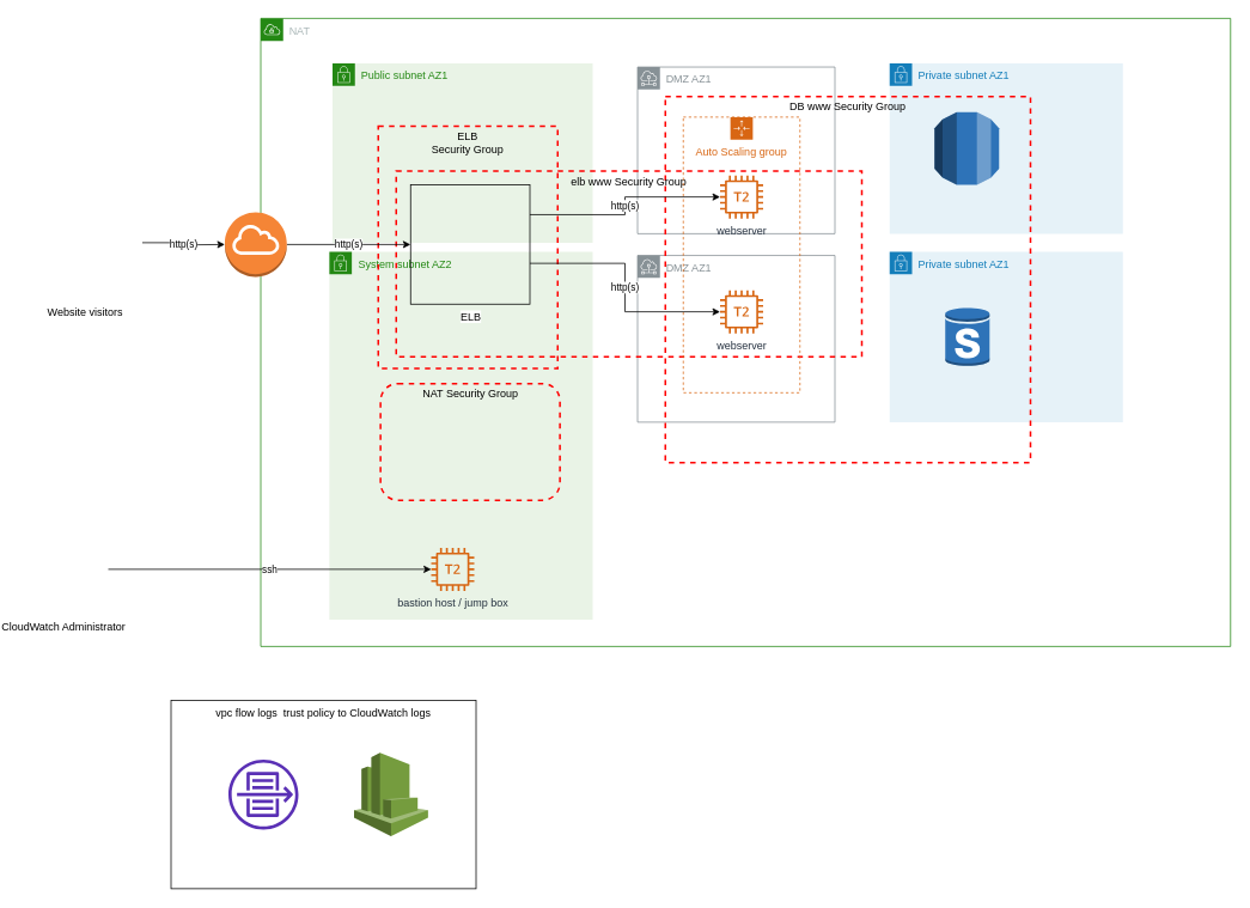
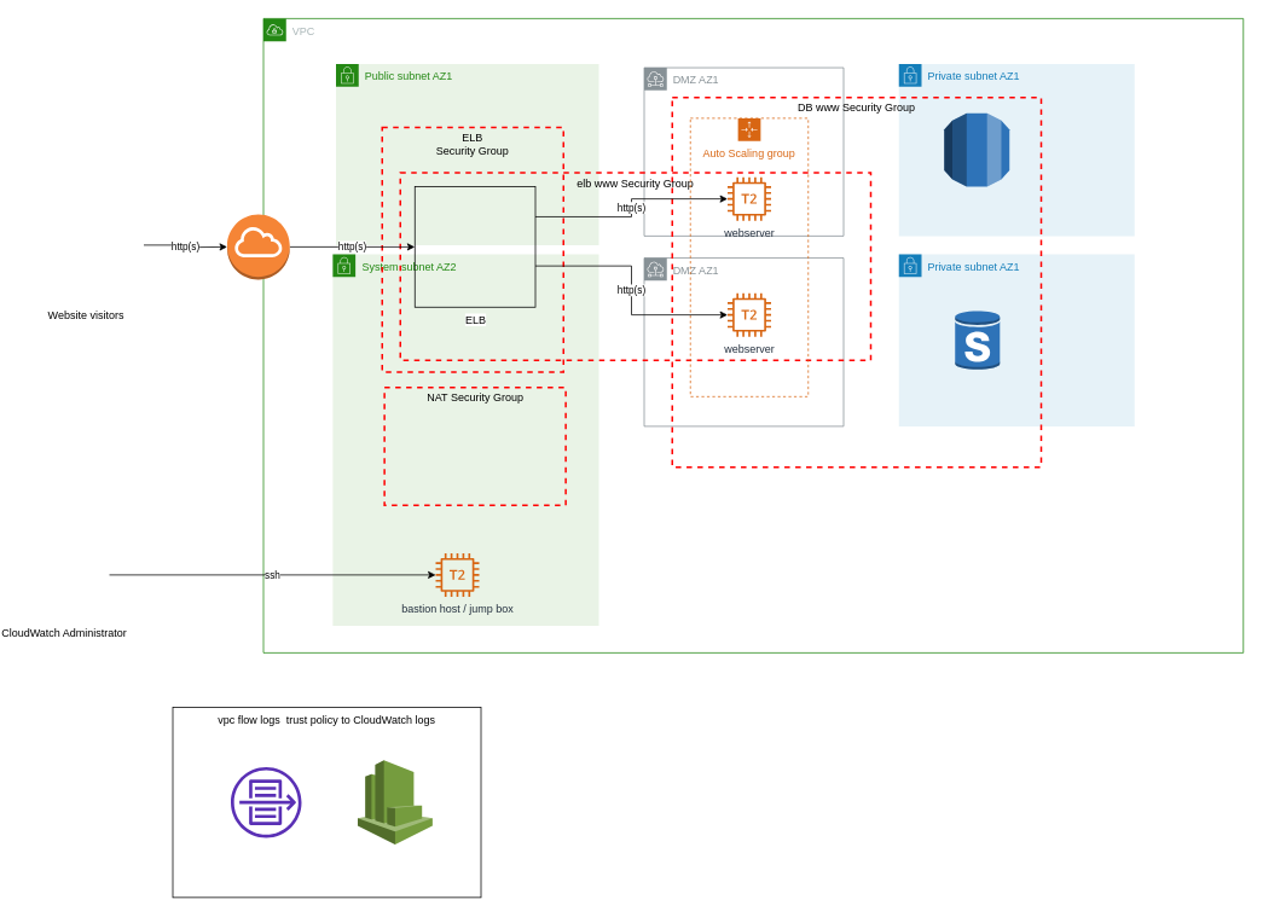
- <mxCell id="2" value="NAT" style="points=[[0,0],[0.25,0],[0.5,0],[0.75,0],[1,0],[1,0.25],[1,0.5],[1,0.75],[1,1],[0.75,1],[0.5,1],[0.25,1],[0,1],[0,0.75],[0,0.5],[0,0.25]];outlineConnect=0;gradientColor=none;html=1;whiteSpace=wrap;fontSize=12;fontStyle=0;shape=mxgraph.aws4.group;grIcon=mxgraph.aws4.group_vpc;strokeColor=#248814;fillColor=none;verticalAlign=top;align=left;spacingLeft=30;fontColor=#AAB7B8;dashed=0;" vertex="1" parent="1"><mxGeometry x="290" y="20" width="1081" height="700" as="geometry" /></mxCell>
+ <mxCell id="2" value="VPC" style="points=[[0,0],[0.25,0],[0.5,0],[0.75,0],[1,0],[1,0.25],[1,0.5],[1,0.75],[1,1],[0.75,1],[0.5,1],[0.25,1],[0,1],[0,0.75],[0,0.5],[0,0.25]];outlineConnect=0;gradientColor=none;html=1;whiteSpace=wrap;fontSize=12;fontStyle=0;shape=mxgraph.aws4.group;grIcon=mxgraph.aws4.group_vpc;strokeColor=#248814;fillColor=none;verticalAlign=top;align=left;spacingLeft=30;fontColor=#AAB7B8;dashed=0;" vertex="1" parent="1"><mxGeometry x="290" y="20" width="1081" height="700" as="geometry" /></mxCell>
- <mxCell id="10" value="NAT Security Group" style="fontStyle=0;verticalAlign=top;align=center;spacingTop=-2;fillColor=none;whiteSpace=wrap;html=1;strokeColor=#FF0000;strokeWidth=2;dashed=1;container=1;collapsible=0;rounded=1;" vertex="1" parent="1"><mxGeometry x="423.5" y="427" width="200" height="130" as="geometry" /></mxCell>
+ <mxCell id="10" value="NAT Security Group" style="fontStyle=0;verticalAlign=top;align=center;spacingTop=-2;fillColor=none;rounded=0;whiteSpace=wrap;html=1;strokeColor=#FF0000;strokeWidth=2;dashed=1;container=1;collapsible=0;" vertex="1" parent="1"><mxGeometry x="423.5" y="427" width="200" height="130" as="geometry" /></mxCell>
